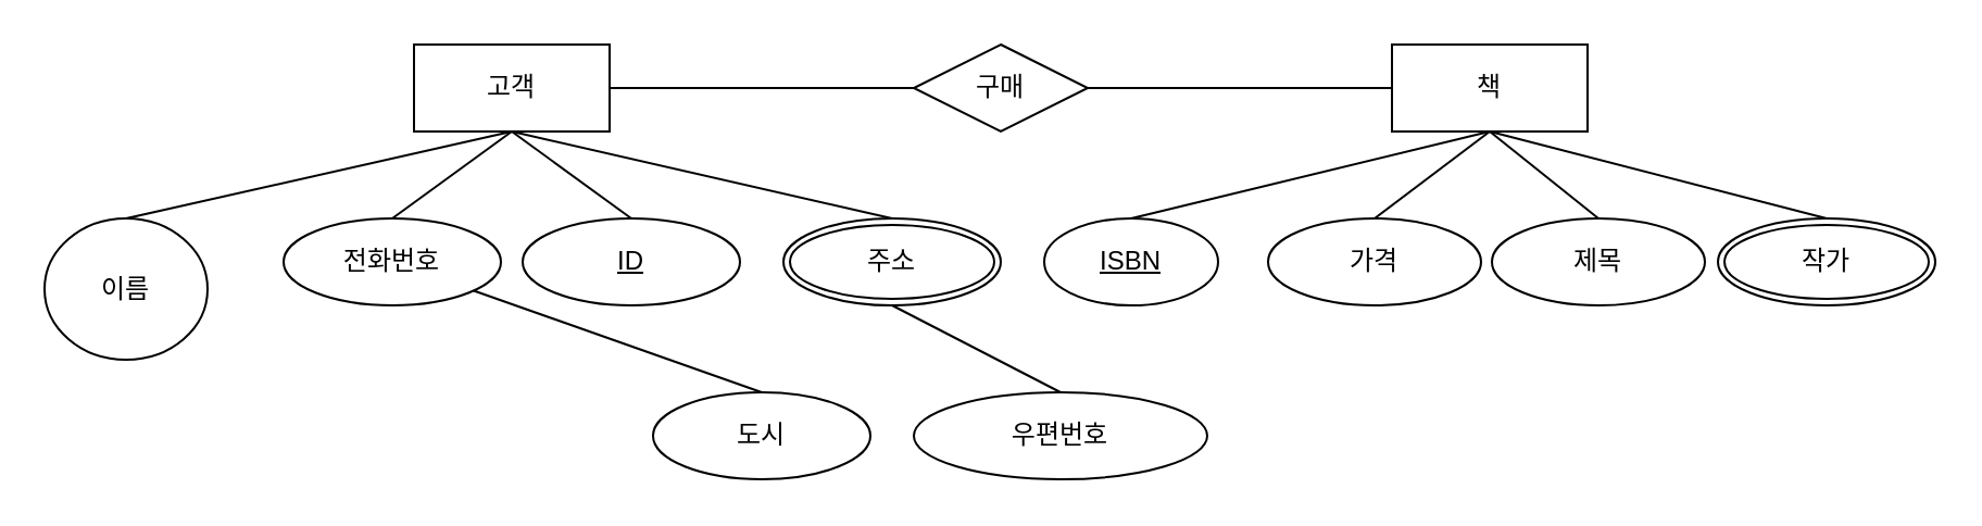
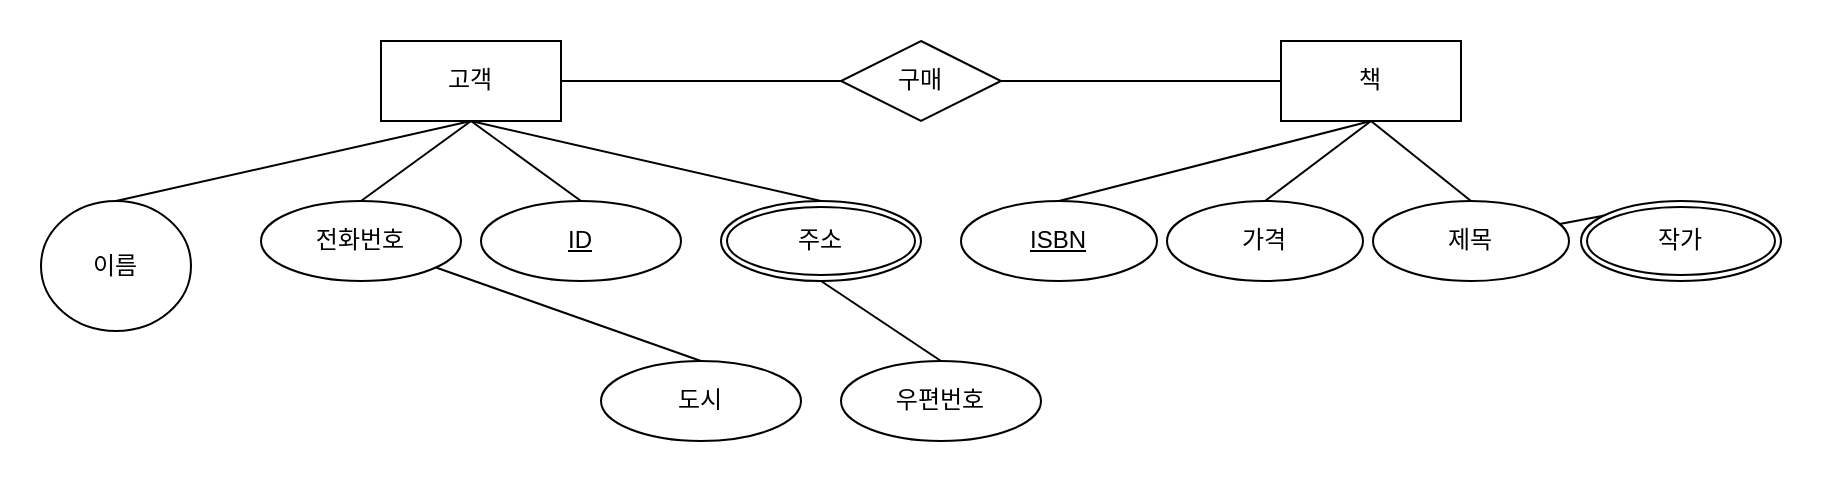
- <mxCell id="24" value="" style="endArrow=none;html=1;rounded=0;entryX=0.5;entryY=1;entryDx=0;entryDy=0;exitX=0.5;exitY=0;exitDx=0;exitDy=0;" edge="1" parent="1" source="25" target="15"><mxGeometry width="50" height="50" relative="1" as="geometry"><mxPoint x="839" y="100" as="sourcePoint" /><mxPoint x="650" y="100" as="targetPoint" /></mxGeometry></mxCell>
+ <mxCell id="24" value="" style="endArrow=none;html=1;rounded=0;exitX=0.5;exitY=0;exitDx=0;exitDy=0;" edge="1" parent="1" source="25" target="21"><mxGeometry width="50" height="50" relative="1" as="geometry"><mxPoint x="839" y="100" as="sourcePoint" /><mxPoint x="650" y="100" as="targetPoint" /></mxGeometry></mxCell>
- <mxCell id="19" value="&lt;u&gt;ISBN&lt;/u&gt;" style="ellipse;whiteSpace=wrap;html=1;" vertex="1" parent="1"><mxGeometry x="480" y="100" width="80" height="40" as="geometry" /></mxCell>
+ <mxCell id="19" value="&lt;u&gt;ISBN&lt;/u&gt;" style="ellipse;whiteSpace=wrap;html=1;" vertex="1" parent="1"><mxGeometry x="480" y="100" width="98" height="40" as="geometry" /></mxCell>
- <mxCell id="12" value="우편번호" style="ellipse;whiteSpace=wrap;html=1;" vertex="1" parent="1"><mxGeometry x="420" y="180" width="135" height="40" as="geometry" /></mxCell>
+ <mxCell id="12" value="우편번호" style="ellipse;whiteSpace=wrap;html=1;" vertex="1" parent="1"><mxGeometry x="420" y="180" width="100" height="40" as="geometry" /></mxCell>
